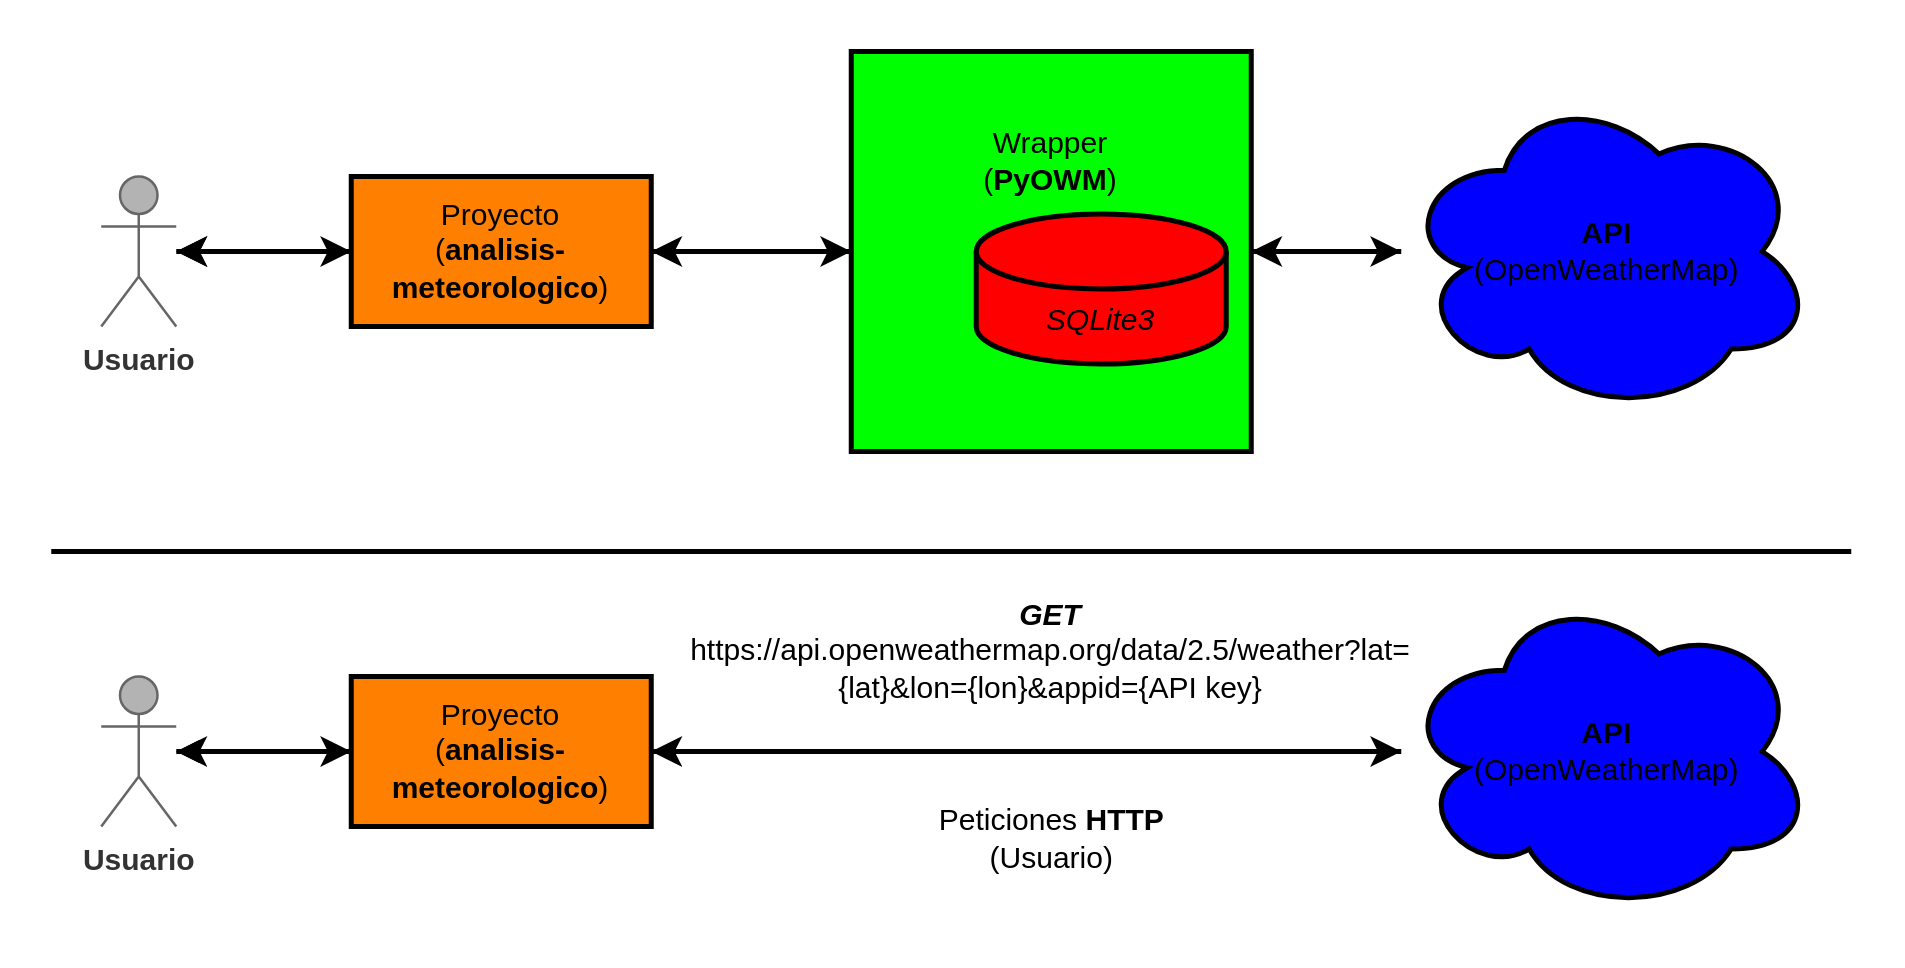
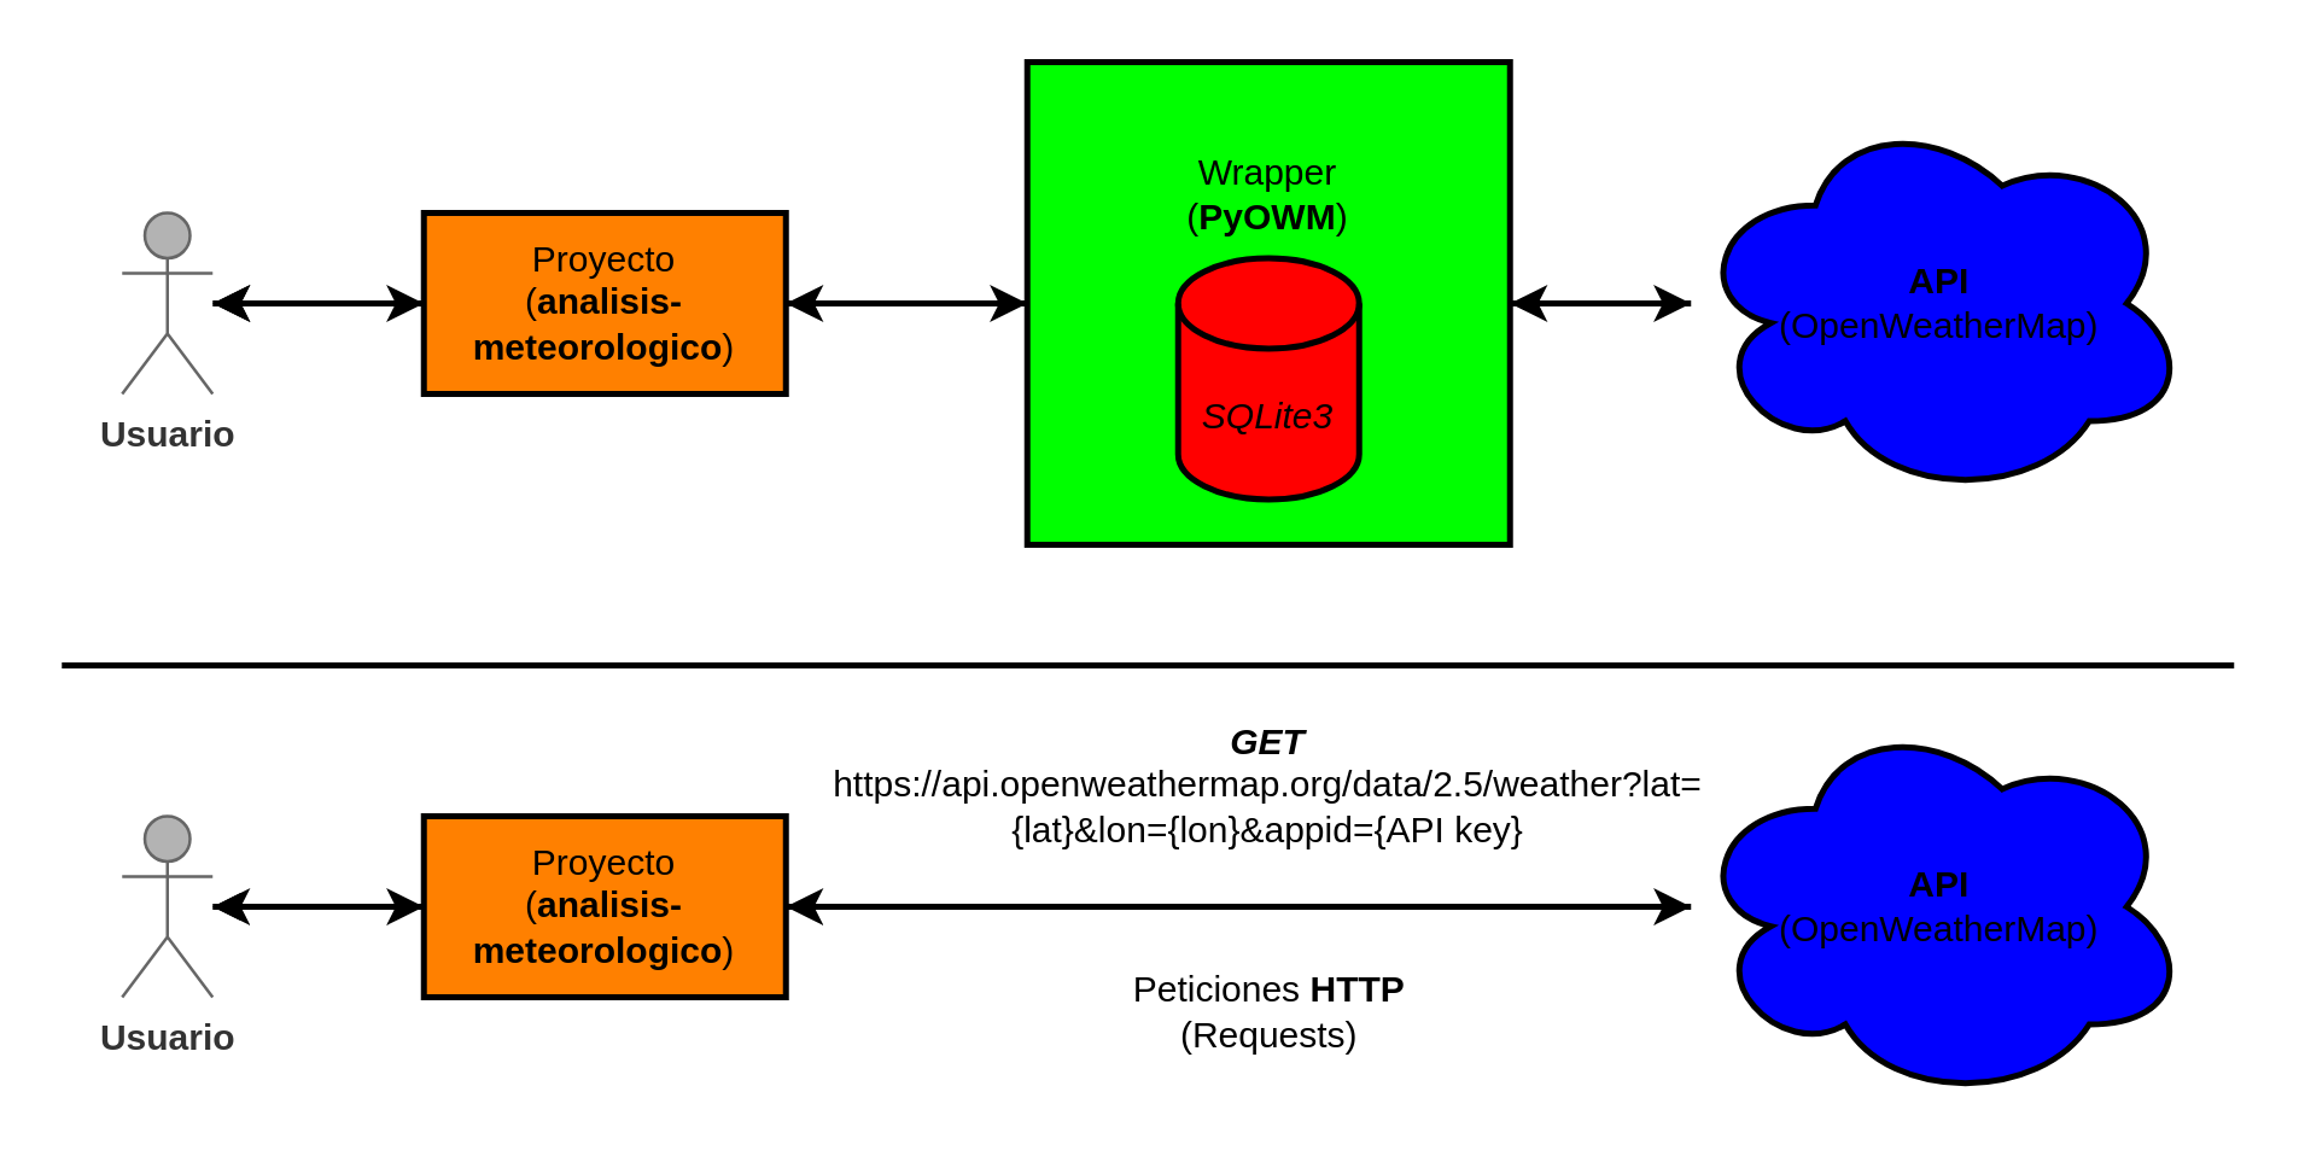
- <mxCell id="9" value="&lt;i&gt;SQLite3&lt;/i&gt;" style="shape=cylinder3;whiteSpace=wrap;html=1;boundedLbl=1;backgroundOutline=1;size=15;fillColor=#FF0000;strokeColor=#000000;fontColor=#000000;strokeWidth=2;" parent="1" vertex="1"><mxGeometry x="390" y="85" width="100" height="60" as="geometry" /></mxCell>
+ <mxCell id="9" value="&lt;i&gt;SQLite3&lt;/i&gt;" style="shape=cylinder3;whiteSpace=wrap;html=1;boundedLbl=1;backgroundOutline=1;size=15;fillColor=#FF0000;strokeColor=#000000;fontColor=#000000;strokeWidth=2;" parent="1" vertex="1"><mxGeometry x="390" y="85" width="60" height="80" as="geometry" /></mxCell>
- <mxCell id="23" value="Peticiones &lt;b&gt;HTTP&lt;/b&gt;&lt;br&gt;(Usuario)" style="text;html=1;align=center;verticalAlign=middle;resizable=0;points=[];autosize=1;strokeColor=none;fillColor=none;fontColor=#000000;" parent="1" vertex="1"><mxGeometry x="365" y="320" width="110" height="30" as="geometry" /></mxCell>
+ <mxCell id="23" value="Peticiones &lt;b&gt;HTTP&lt;/b&gt;&lt;br&gt;(Requests)" style="text;html=1;align=center;verticalAlign=middle;resizable=0;points=[];autosize=1;strokeColor=none;fillColor=none;fontColor=#000000;" parent="1" vertex="1"><mxGeometry x="365" y="320" width="110" height="30" as="geometry" /></mxCell>
